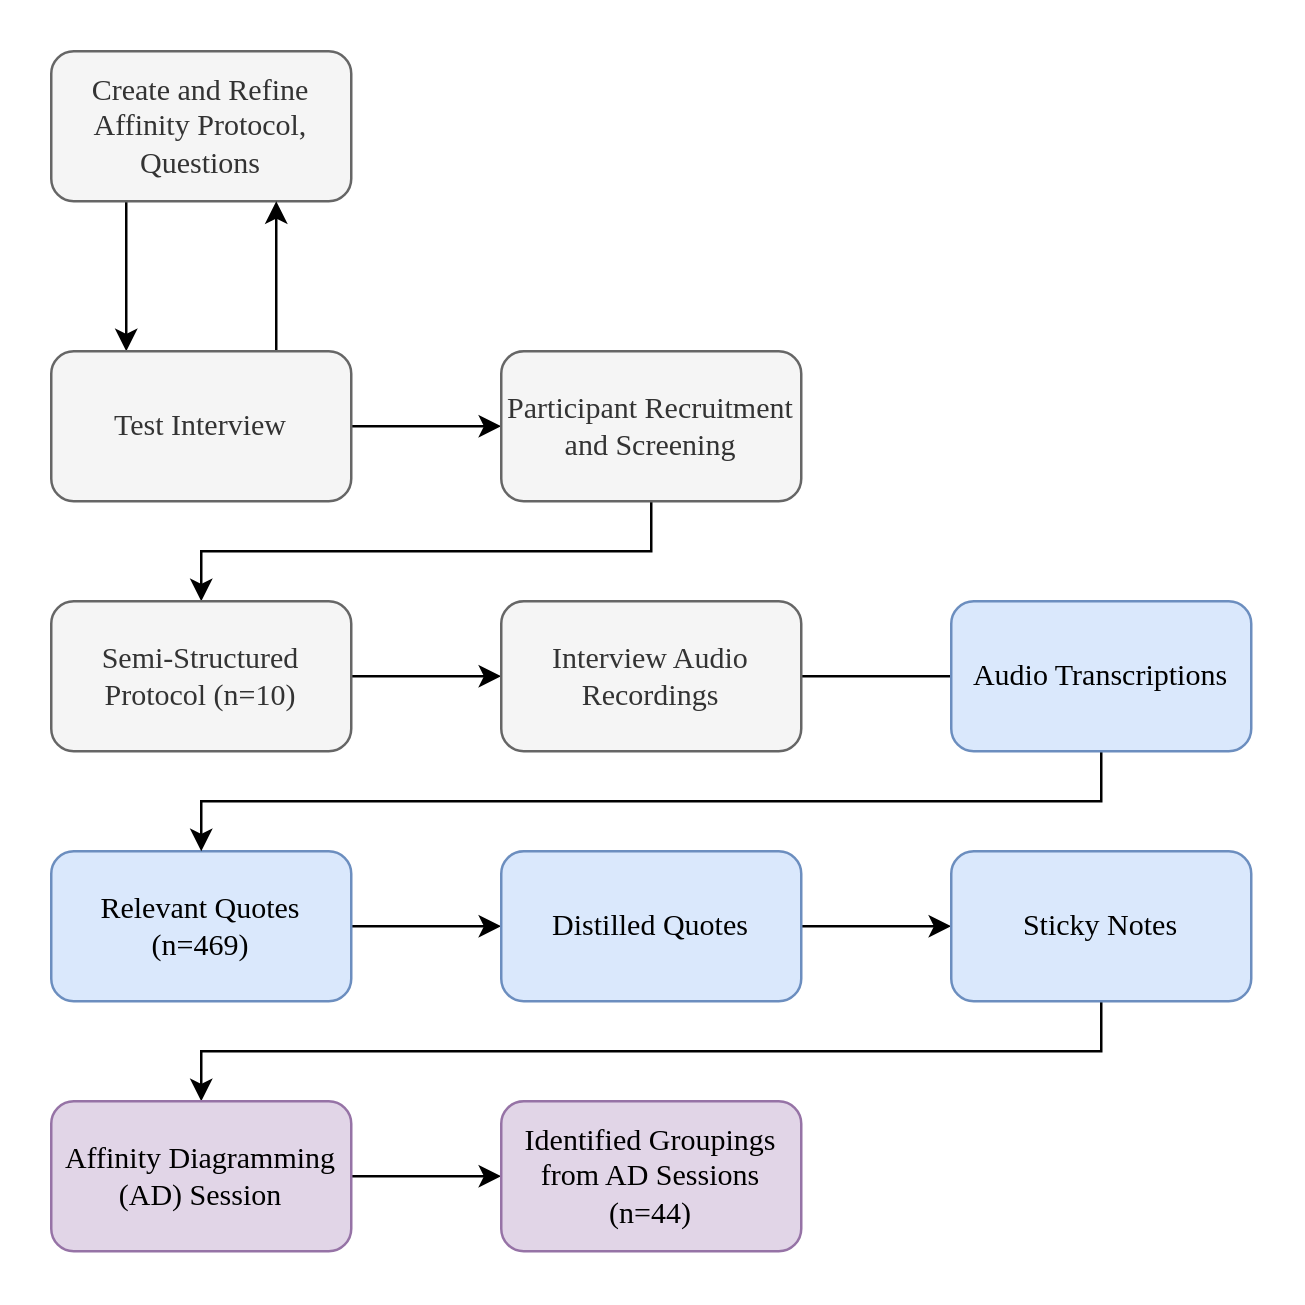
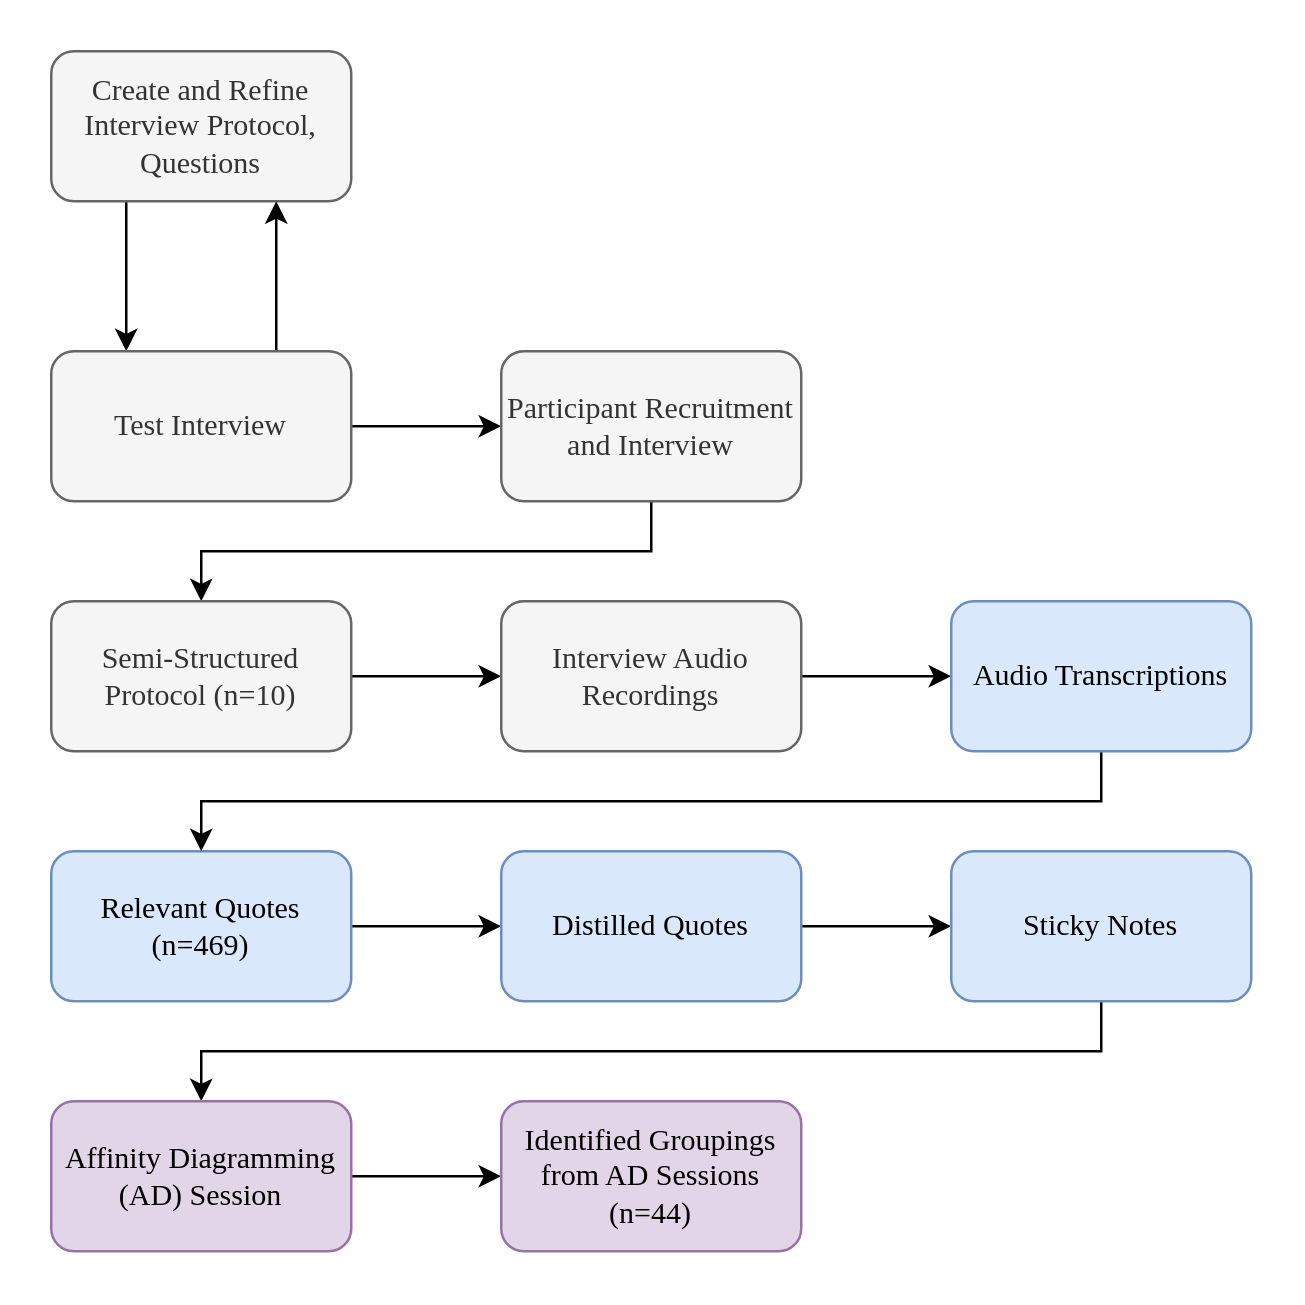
- <mxCell id="3" value="&lt;font face=&quot;Garamond&quot;&gt;Create and Refine Affinity Protocol, Questions&lt;br&gt;&lt;/font&gt;" style="rounded=1;whiteSpace=wrap;html=1;fillColor=#f5f5f5;fontColor=#333333;strokeColor=#666666;" vertex="1" parent="1"><mxGeometry x="20" y="20" width="120" height="60" as="geometry" /></mxCell>
+ <mxCell id="3" value="&lt;font face=&quot;Garamond&quot;&gt;Create and Refine Interview Protocol, Questions&lt;br&gt;&lt;/font&gt;" style="rounded=1;whiteSpace=wrap;html=1;fillColor=#f5f5f5;fontColor=#333333;strokeColor=#666666;" vertex="1" parent="1"><mxGeometry x="20" y="20" width="120" height="60" as="geometry" /></mxCell>
- <mxCell id="8" value="Participant Recruitment and Screening" style="rounded=1;whiteSpace=wrap;html=1;fontFamily=Garamond;fillColor=#f5f5f5;fontColor=#333333;strokeColor=#666666;" vertex="1" parent="1"><mxGeometry x="200" y="140" width="120" height="60" as="geometry" /></mxCell>
+ <mxCell id="8" value="Participant Recruitment and Interview" style="rounded=1;whiteSpace=wrap;html=1;fontFamily=Garamond;fillColor=#f5f5f5;fontColor=#333333;strokeColor=#666666;" vertex="1" parent="1"><mxGeometry x="200" y="140" width="120" height="60" as="geometry" /></mxCell>
- <mxCell id="11" style="edgeStyle=orthogonalEdgeStyle;rounded=0;orthogonalLoop=1;jettySize=auto;html=1;exitX=1;exitY=0.5;exitDx=0;exitDy=0;entryX=0;entryY=0.5;entryDx=0;entryDy=0;fontFamily=Garamond;endArrow=none;" edge="1" parent="1" source="12" target="16"><mxGeometry relative="1" as="geometry" /></mxCell>
+ <mxCell id="11" style="edgeStyle=orthogonalEdgeStyle;rounded=0;orthogonalLoop=1;jettySize=auto;html=1;exitX=1;exitY=0.5;exitDx=0;exitDy=0;entryX=0;entryY=0.5;entryDx=0;entryDy=0;fontFamily=Garamond;" edge="1" parent="1" source="12" target="16"><mxGeometry relative="1" as="geometry" /></mxCell>
